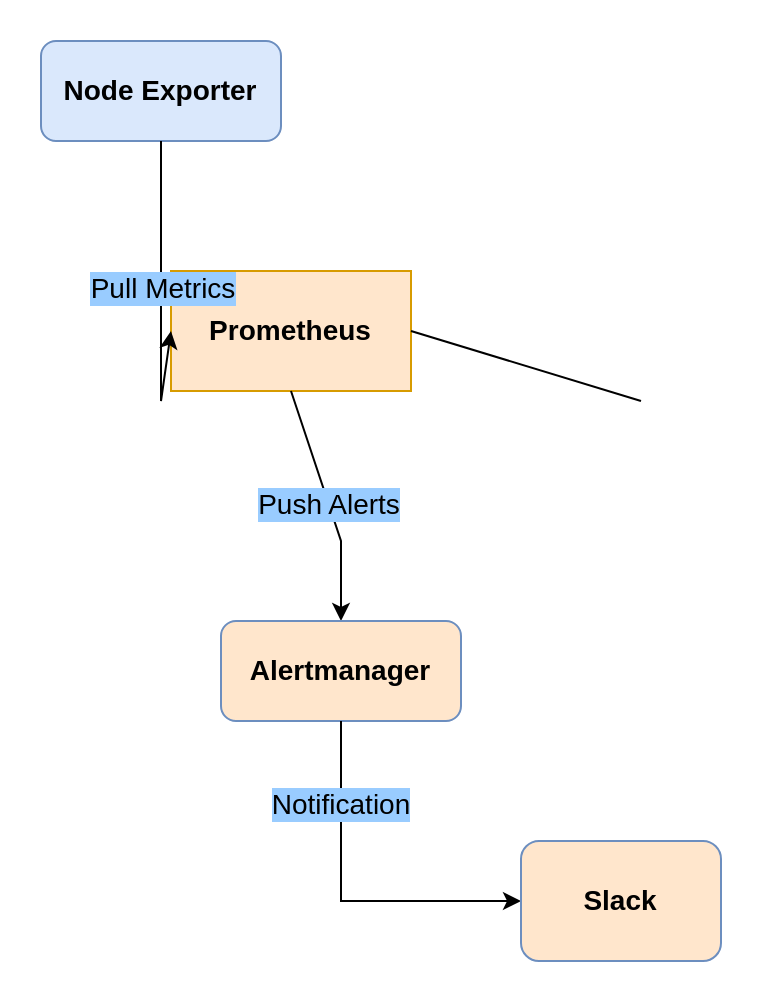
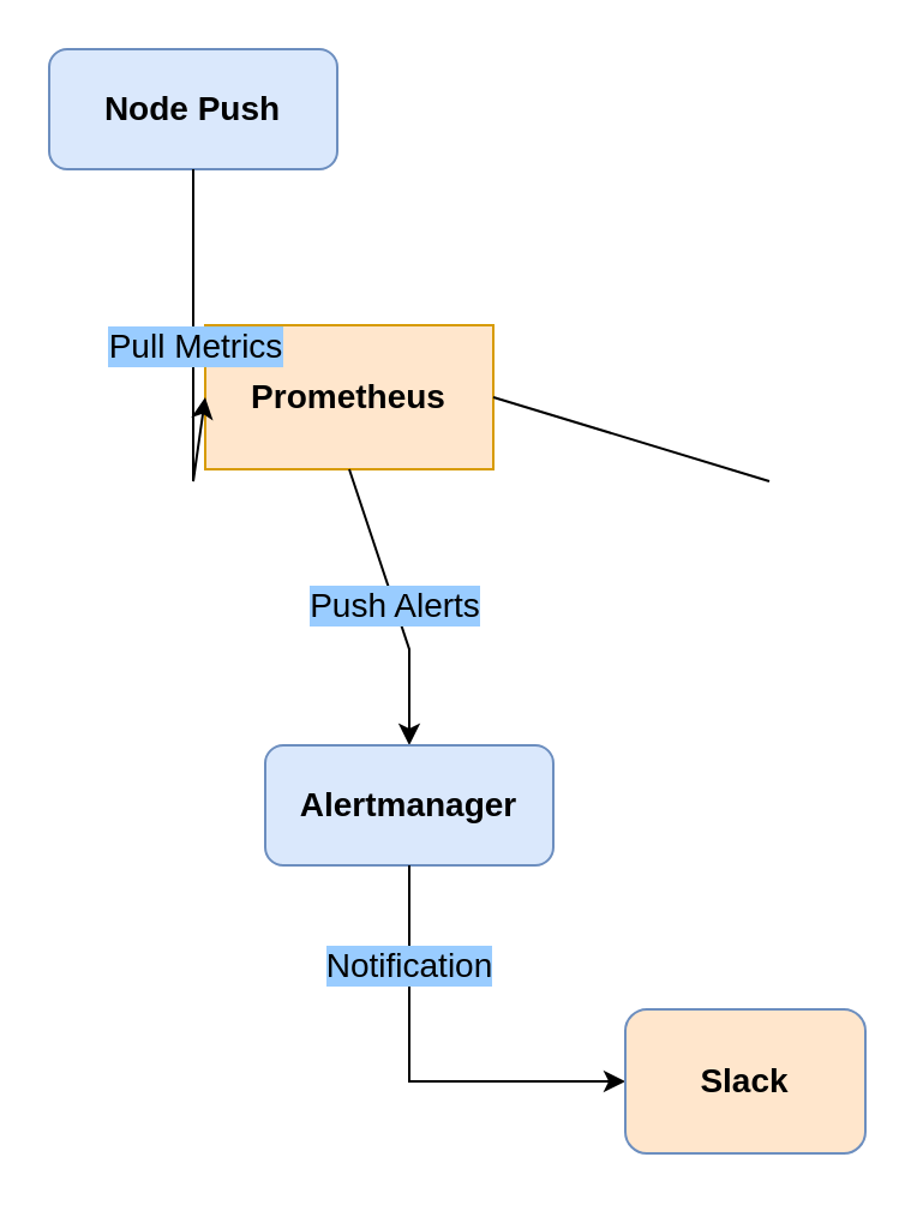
- <mxCell id="2" value="Node Exporter" style="rounded=1;whiteSpace=wrap;html=1;fontStyle=1;fillColor=#dae8fc;strokeColor=#6c8ebf;fontSize=14;" vertex="1" parent="1"><mxGeometry x="20" y="20" width="120" height="50" as="geometry" /></mxCell>
+ <mxCell id="2" value="Node Push" style="rounded=1;whiteSpace=wrap;html=1;fontStyle=1;fillColor=#dae8fc;strokeColor=#6c8ebf;fontSize=14;" vertex="1" parent="1"><mxGeometry x="20" y="20" width="120" height="50" as="geometry" /></mxCell>
- <mxCell id="10" value="&lt;span style=&quot;&quot;&gt;Alertmanager&lt;/span&gt;" style="rounded=1;whiteSpace=wrap;html=1;labelBackgroundColor=none;fontSize=14;fontStyle=1;fillColor=#ffe6cc;strokeColor=#6c8ebf;" vertex="1" parent="1"><mxGeometry x="110" y="310" width="120" height="50" as="geometry" /></mxCell>
+ <mxCell id="10" value="&lt;span style=&quot;&quot;&gt;Alertmanager&lt;/span&gt;" style="rounded=1;whiteSpace=wrap;html=1;labelBackgroundColor=none;fontSize=14;fontStyle=1;fillColor=#dae8fc;strokeColor=#6c8ebf;" vertex="1" parent="1"><mxGeometry x="110" y="310" width="120" height="50" as="geometry" /></mxCell>
